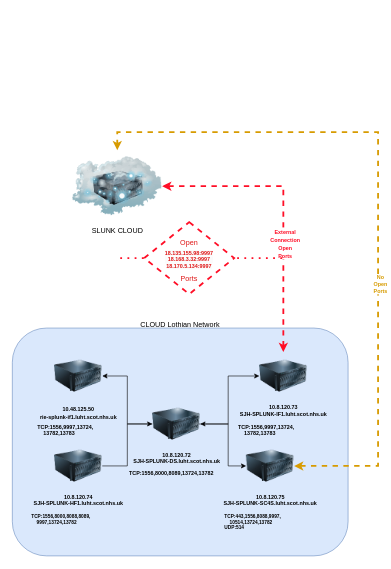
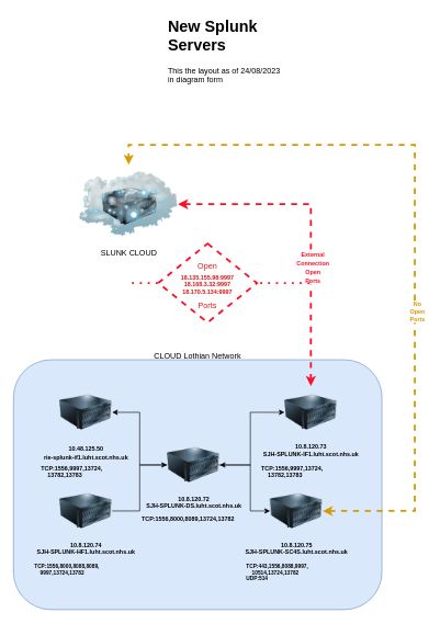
+ <mxCell id="30" value="&lt;h1&gt;New Splunk Servers&lt;/h1&gt;&lt;p&gt;This the layout as of 24/08/2023 in diagram form&lt;/p&gt;" style="text;html=1;strokeColor=none;fillColor=none;spacing=5;spacingTop=-20;whiteSpace=wrap;overflow=hidden;rounded=0;" vertex="1" parent="1"><mxGeometry x="250" y="20" width="190" height="120" as="geometry" /></mxCell>
